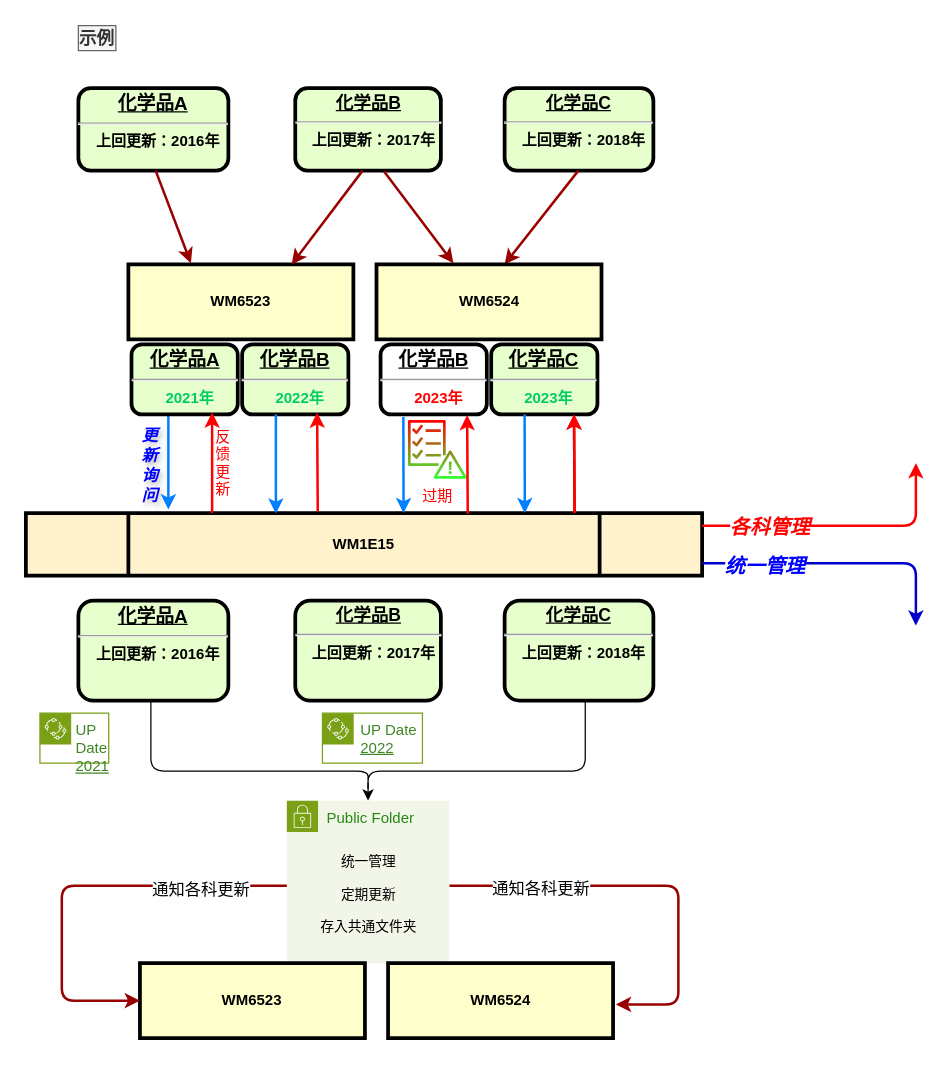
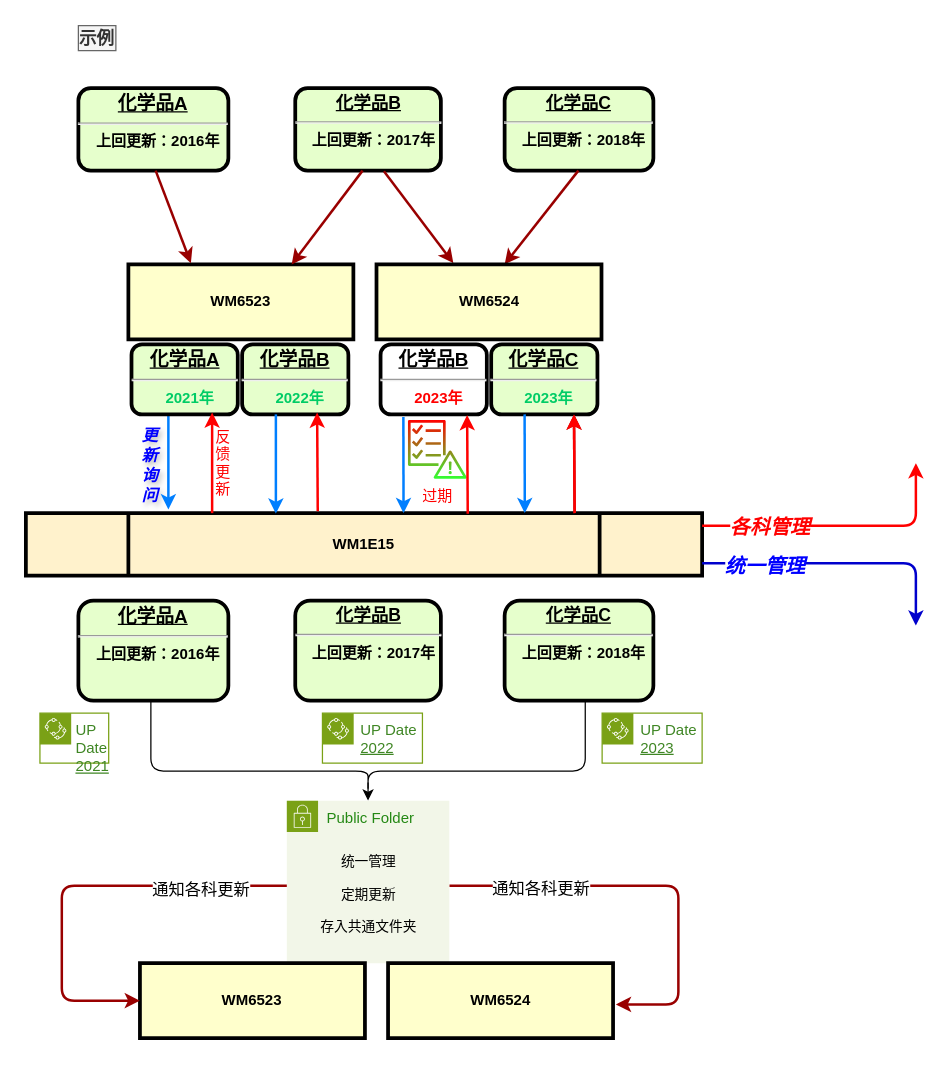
+ <mxCell id="48" value="&lt;div style=&quot;text-align: left;&quot;&gt;&lt;span style=&quot;background-color: initial;&quot;&gt;UP Date &lt;u&gt;2023&lt;/u&gt;&lt;/span&gt;&lt;/div&gt;" style="points=[[0,0],[0.25,0],[0.5,0],[0.75,0],[1,0],[1,0.25],[1,0.5],[1,0.75],[1,1],[0.75,1],[0.5,1],[0.25,1],[0,1],[0,0.75],[0,0.5],[0,0.25]];outlineConnect=0;gradientColor=none;html=1;whiteSpace=wrap;fontSize=12;fontStyle=0;container=1;pointerEvents=0;collapsible=0;recursiveResize=0;shape=mxgraph.aws4.group;grIcon=mxgraph.aws4.group_iot_greengrass_deployment;strokeColor=#7AA116;fillColor=none;verticalAlign=top;align=center;spacingLeft=30;fontColor=#3F8624;dashed=0;" vertex="1" parent="1"><mxGeometry x="481" y="570" width="80" height="40" as="geometry" /></mxCell>
